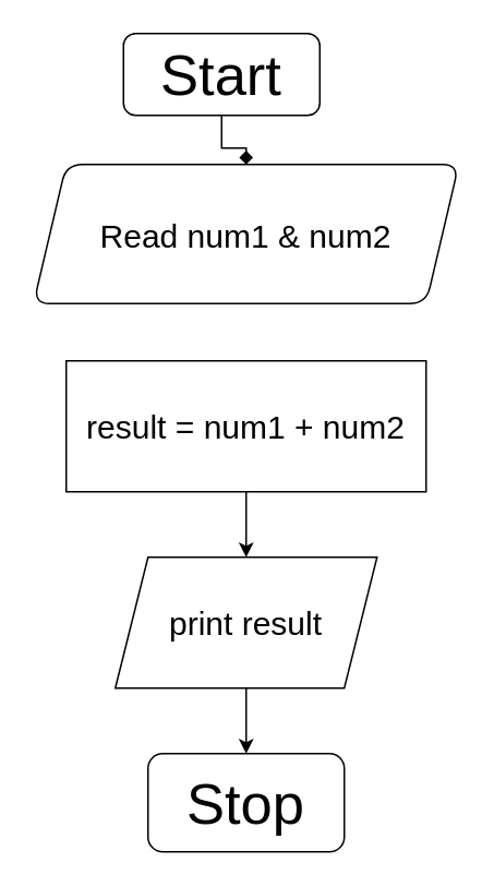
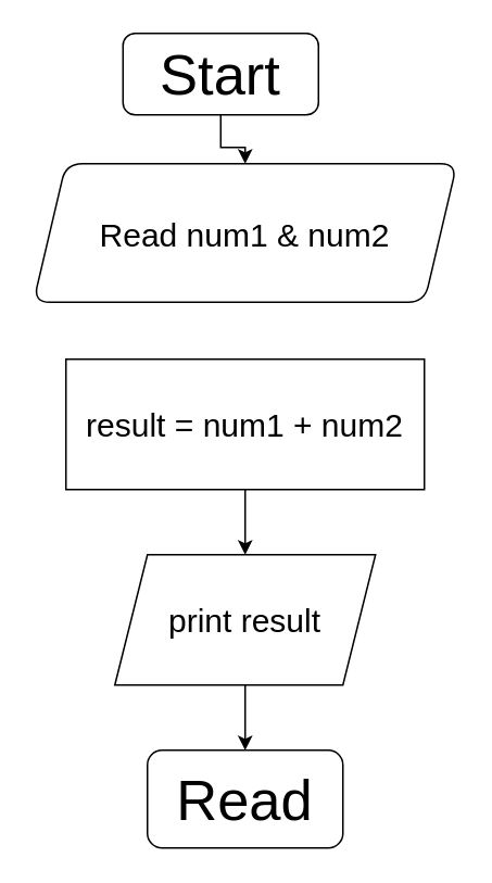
- <mxCell id="2" value="" style="edgeStyle=orthogonalEdgeStyle;rounded=0;orthogonalLoop=1;jettySize=auto;html=1;endArrow=diamond;" edge="1" parent="1" source="3" target="4"><mxGeometry relative="1" as="geometry" /></mxCell>
+ <mxCell id="2" value="" style="edgeStyle=orthogonalEdgeStyle;rounded=0;orthogonalLoop=1;jettySize=auto;html=1;" edge="1" parent="1" source="3" target="4"><mxGeometry relative="1" as="geometry" /></mxCell>
- <mxCell id="9" value="&lt;span style=&quot;font-size: 35px&quot;&gt;Stop&lt;/span&gt;" style="rounded=1;whiteSpace=wrap;html=1;" vertex="1" parent="1"><mxGeometry x="90" y="460" width="120" height="60" as="geometry" /></mxCell>
+ <mxCell id="9" value="&lt;span style=&quot;font-size: 35px&quot;&gt;Read&lt;/span&gt;" style="rounded=1;whiteSpace=wrap;html=1;" vertex="1" parent="1"><mxGeometry x="90" y="460" width="120" height="60" as="geometry" /></mxCell>
